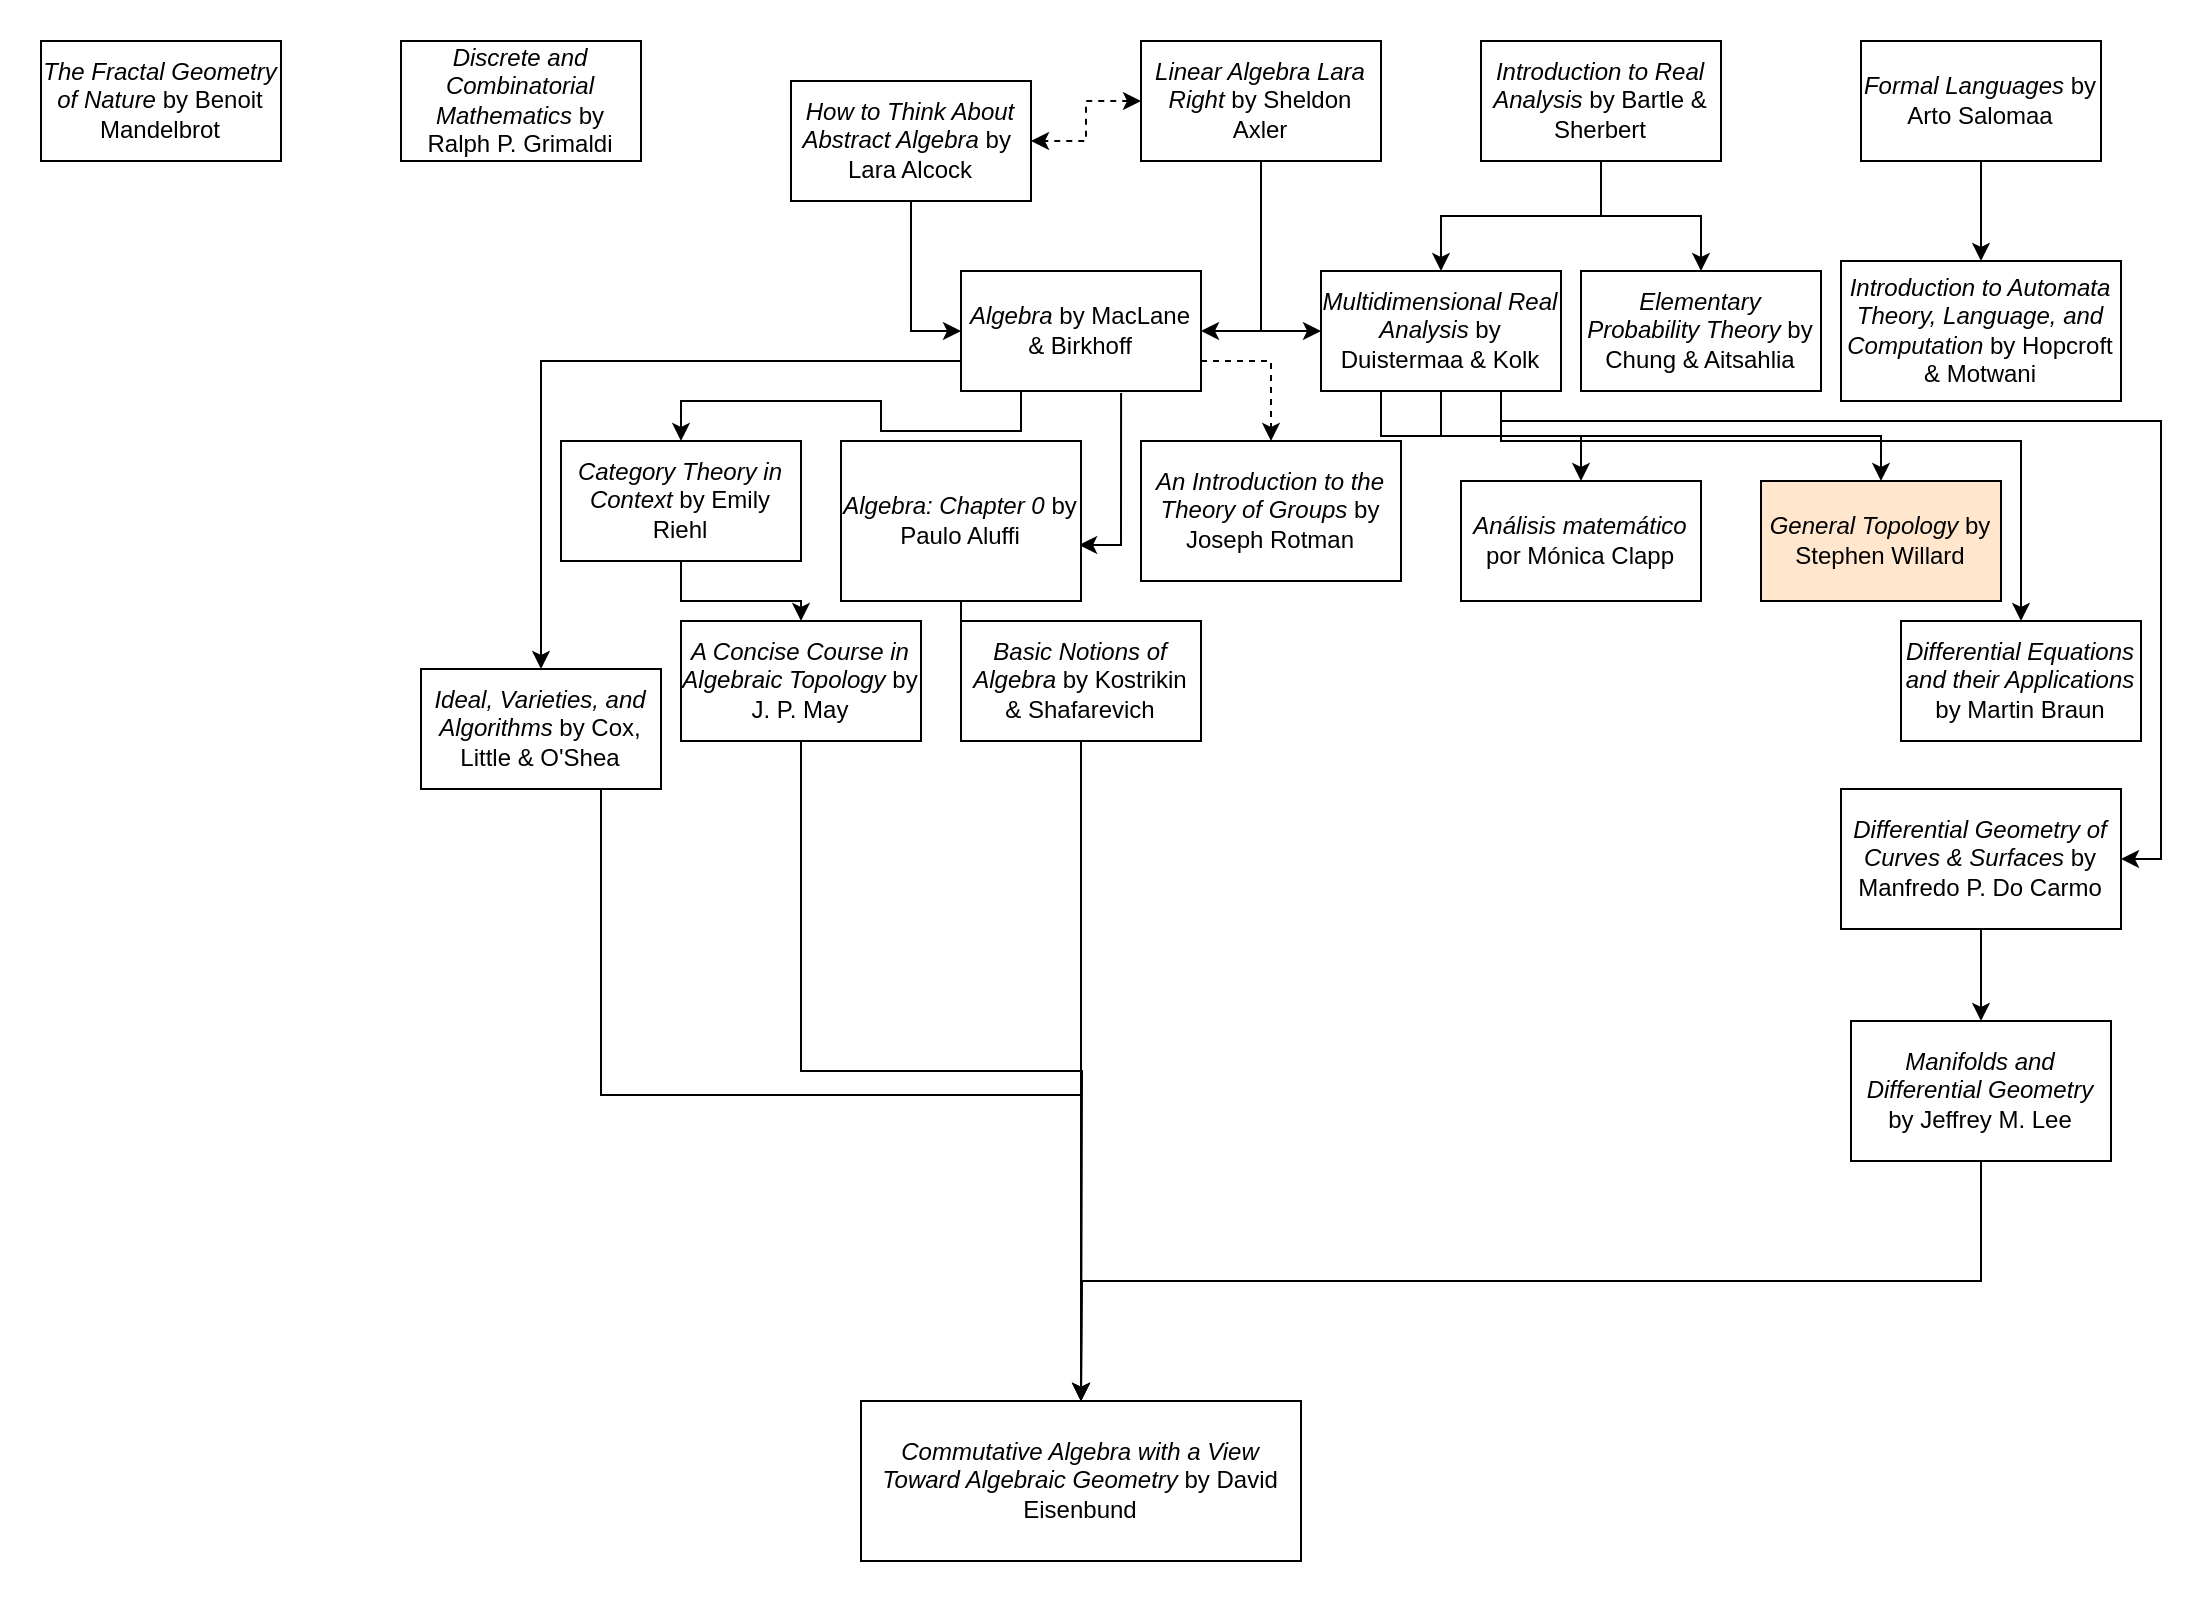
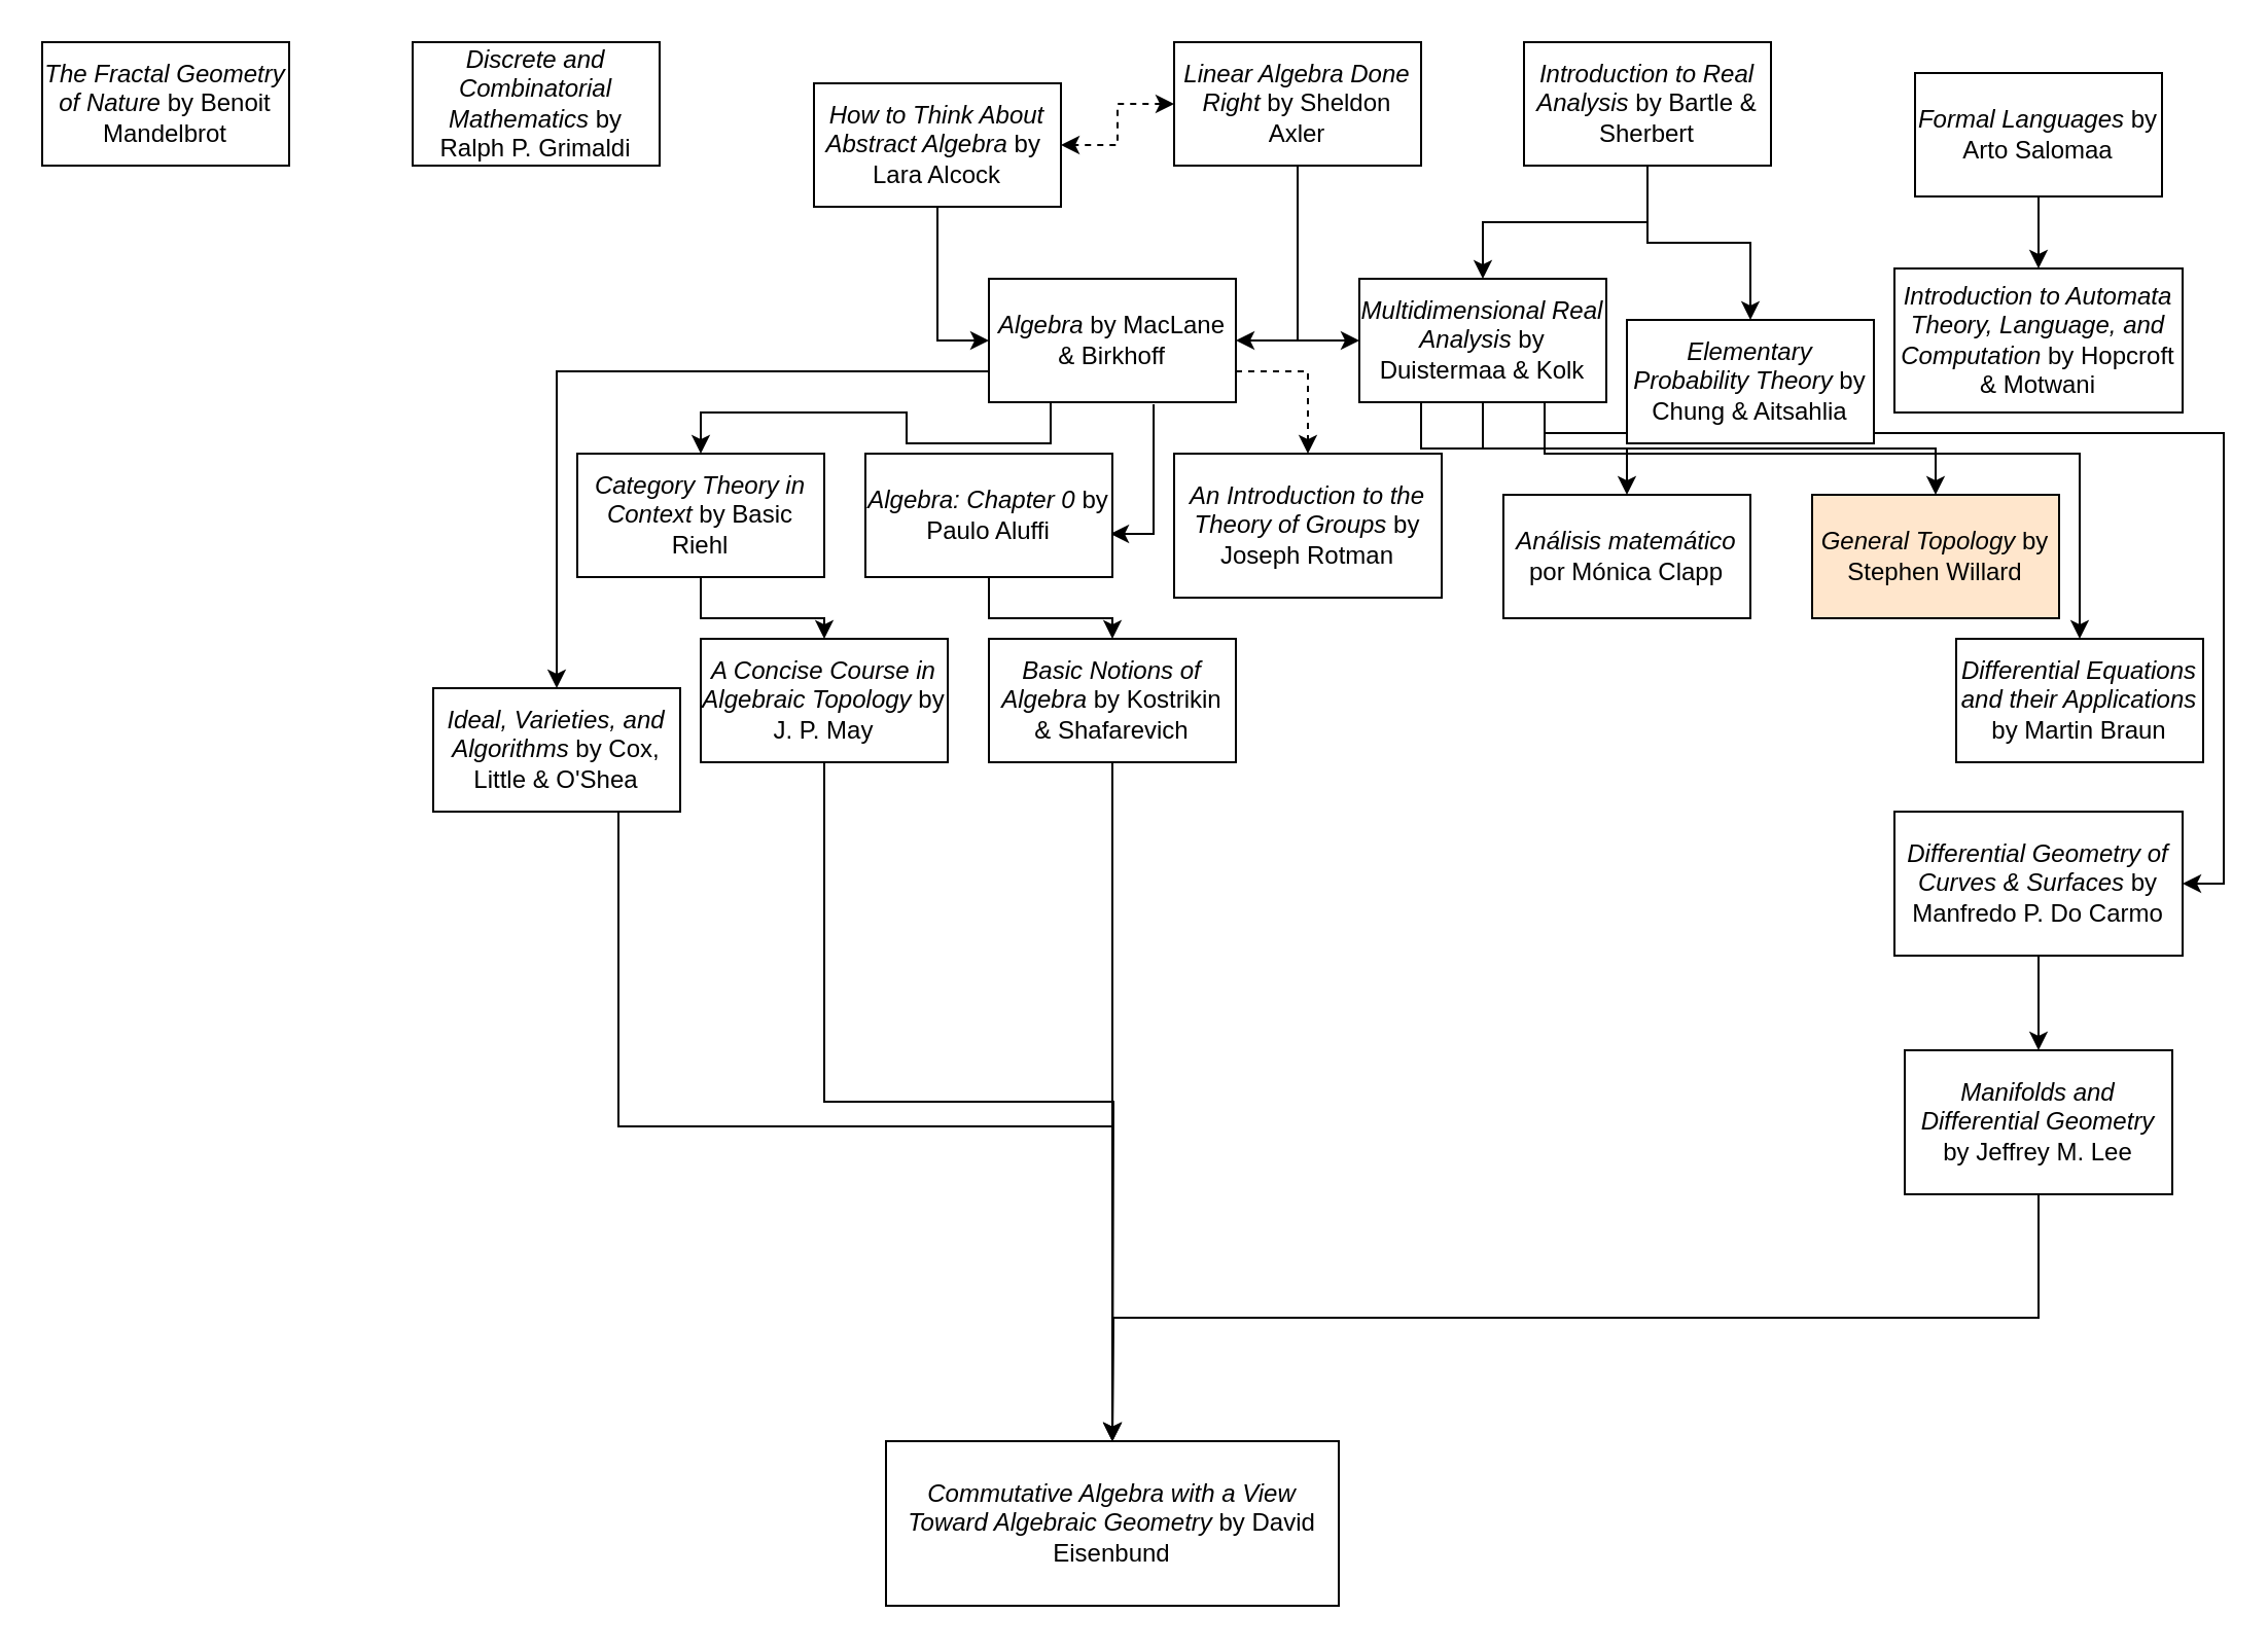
- <mxCell id="7" value="&lt;i&gt;Linear Algebra Lara Right&lt;/i&gt; by Sheldon Axler" style="rounded=0;whiteSpace=wrap;html=1;" vertex="1" parent="1"><mxGeometry x="570" y="20" width="120" height="60" as="geometry" /></mxCell>
+ <mxCell id="7" value="&lt;i&gt;Linear Algebra Done Right&lt;/i&gt; by Sheldon Axler" style="rounded=0;whiteSpace=wrap;html=1;" vertex="1" parent="1"><mxGeometry x="570" y="20" width="120" height="60" as="geometry" /></mxCell>
- <mxCell id="13" value="&lt;i&gt;Formal Languages &lt;/i&gt;by Arto Salomaa" style="rounded=0;whiteSpace=wrap;html=1;" vertex="1" parent="1"><mxGeometry x="930" y="20" width="120" height="60" as="geometry" /></mxCell>
+ <mxCell id="13" value="&lt;i&gt;Formal Languages &lt;/i&gt;by Arto Salomaa" style="rounded=0;whiteSpace=wrap;html=1;" vertex="1" parent="1"><mxGeometry x="930" y="35" width="120" height="60" as="geometry" /></mxCell>
- <mxCell id="26" value="&lt;i&gt;Elementary Probability Theory &lt;/i&gt;by Chung &amp;amp; Aitsahlia" style="rounded=0;whiteSpace=wrap;html=1;" vertex="1" parent="1"><mxGeometry x="790" y="135" width="120" height="60" as="geometry" /></mxCell>
+ <mxCell id="26" value="&lt;i&gt;Elementary Probability Theory &lt;/i&gt;by Chung &amp;amp; Aitsahlia" style="rounded=0;whiteSpace=wrap;html=1;" vertex="1" parent="1"><mxGeometry x="790" y="155" width="120" height="60" as="geometry" /></mxCell>
- <mxCell id="33" value="&lt;i&gt;Category Theory in Context &lt;/i&gt;by Emily Riehl" style="rounded=0;whiteSpace=wrap;html=1;" vertex="1" parent="1"><mxGeometry x="280" y="220" width="120" height="60" as="geometry" /></mxCell>
+ <mxCell id="33" value="&lt;i&gt;Category Theory in Context &lt;/i&gt;by Basic Riehl" style="rounded=0;whiteSpace=wrap;html=1;" vertex="1" parent="1"><mxGeometry x="280" y="220" width="120" height="60" as="geometry" /></mxCell>
- <mxCell id="28" value="&lt;i&gt;Algebra: Chapter 0&lt;/i&gt;&amp;nbsp;by Paulo Aluffi" style="rounded=0;whiteSpace=wrap;html=1;" vertex="1" parent="1"><mxGeometry x="420" y="220" width="120" height="80" as="geometry" /></mxCell>
+ <mxCell id="28" value="&lt;i&gt;Algebra: Chapter 0&lt;/i&gt;&amp;nbsp;by Paulo Aluffi" style="rounded=0;whiteSpace=wrap;html=1;" vertex="1" parent="1"><mxGeometry x="420" y="220" width="120" height="60" as="geometry" /></mxCell>
